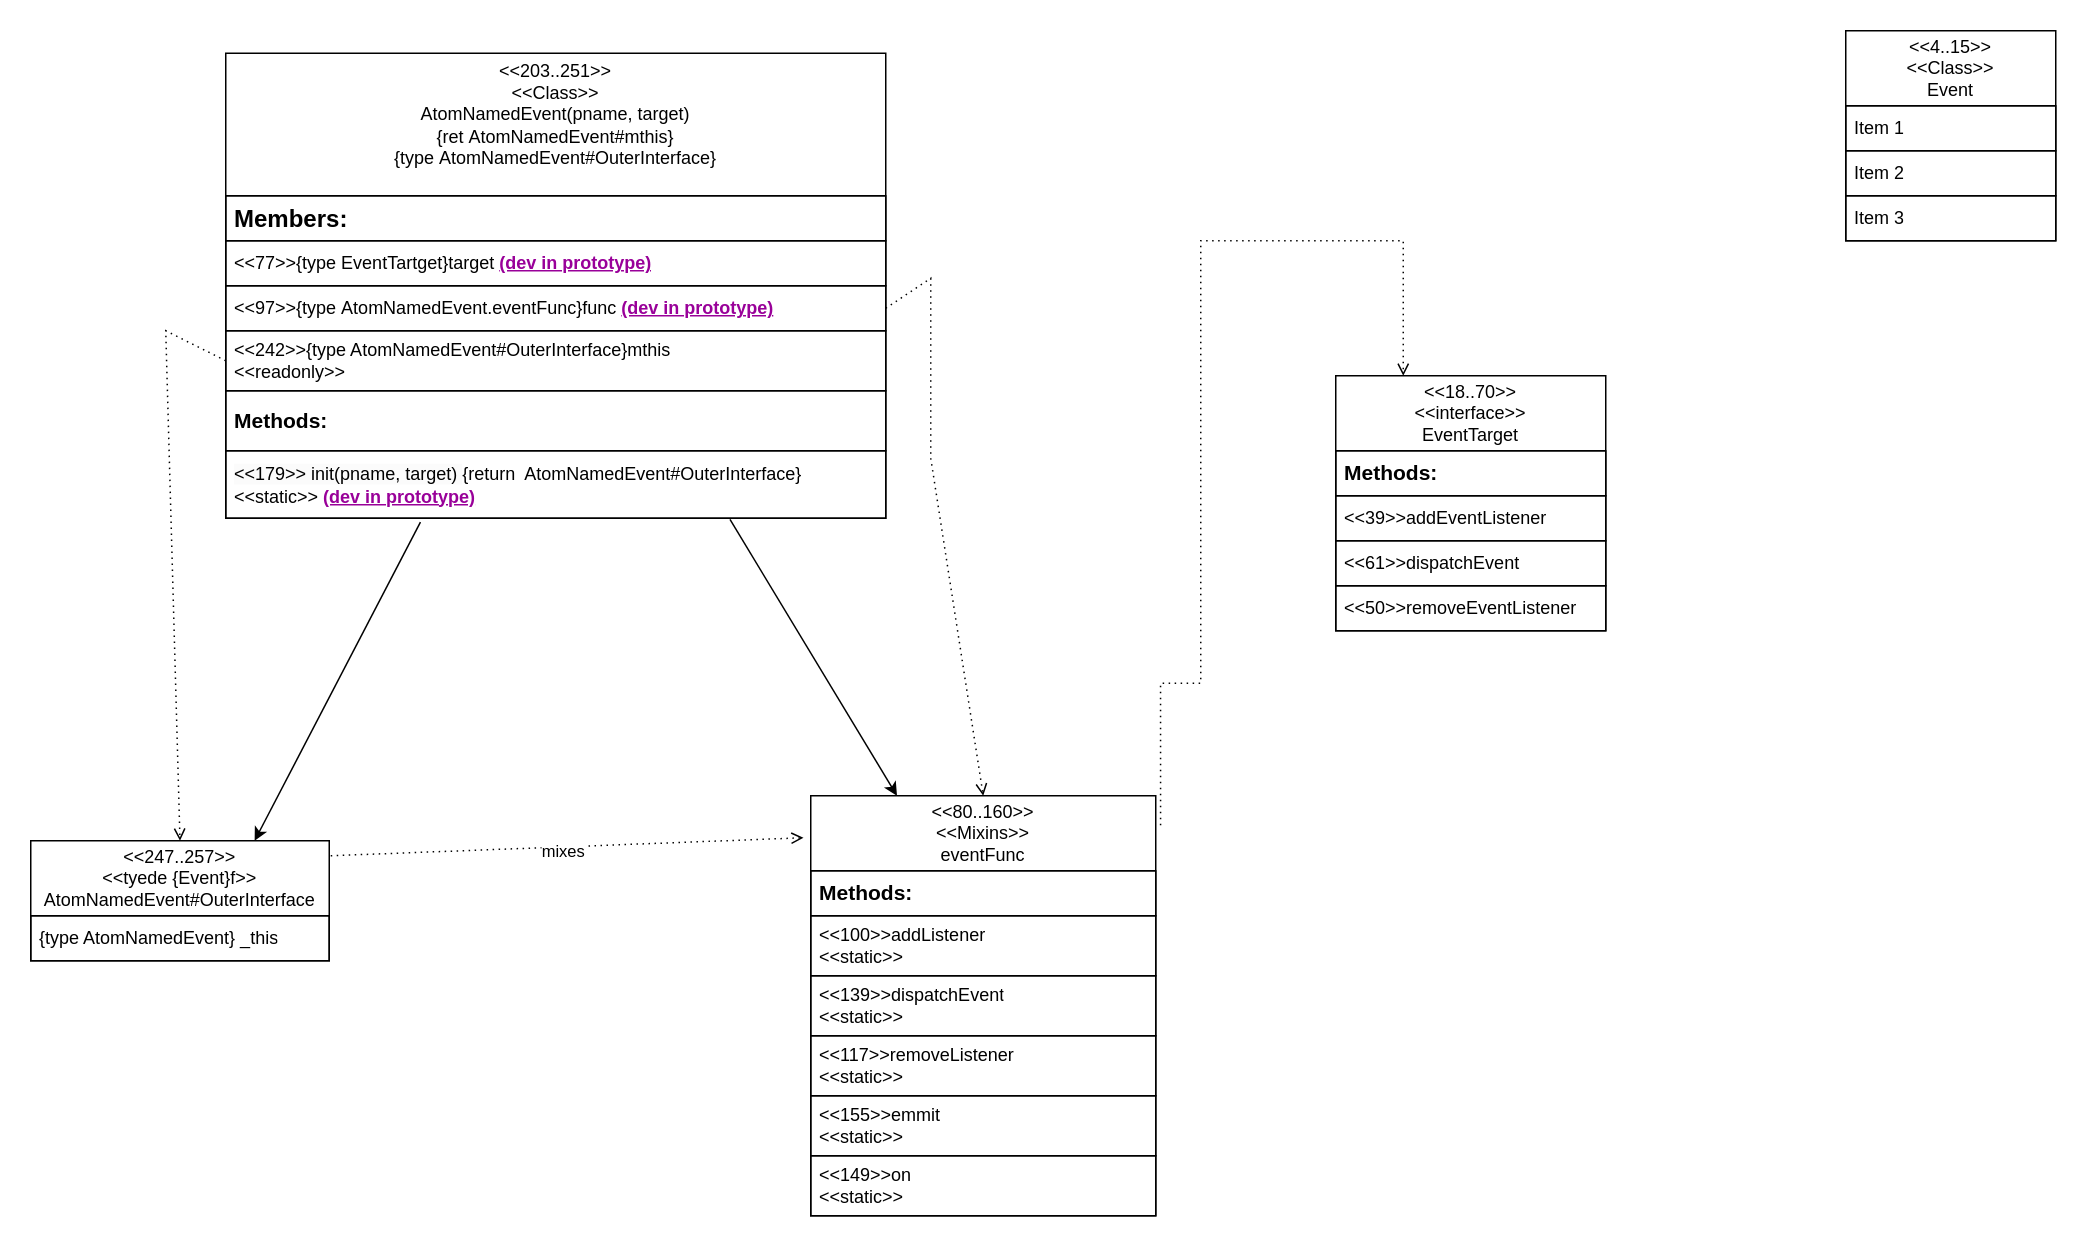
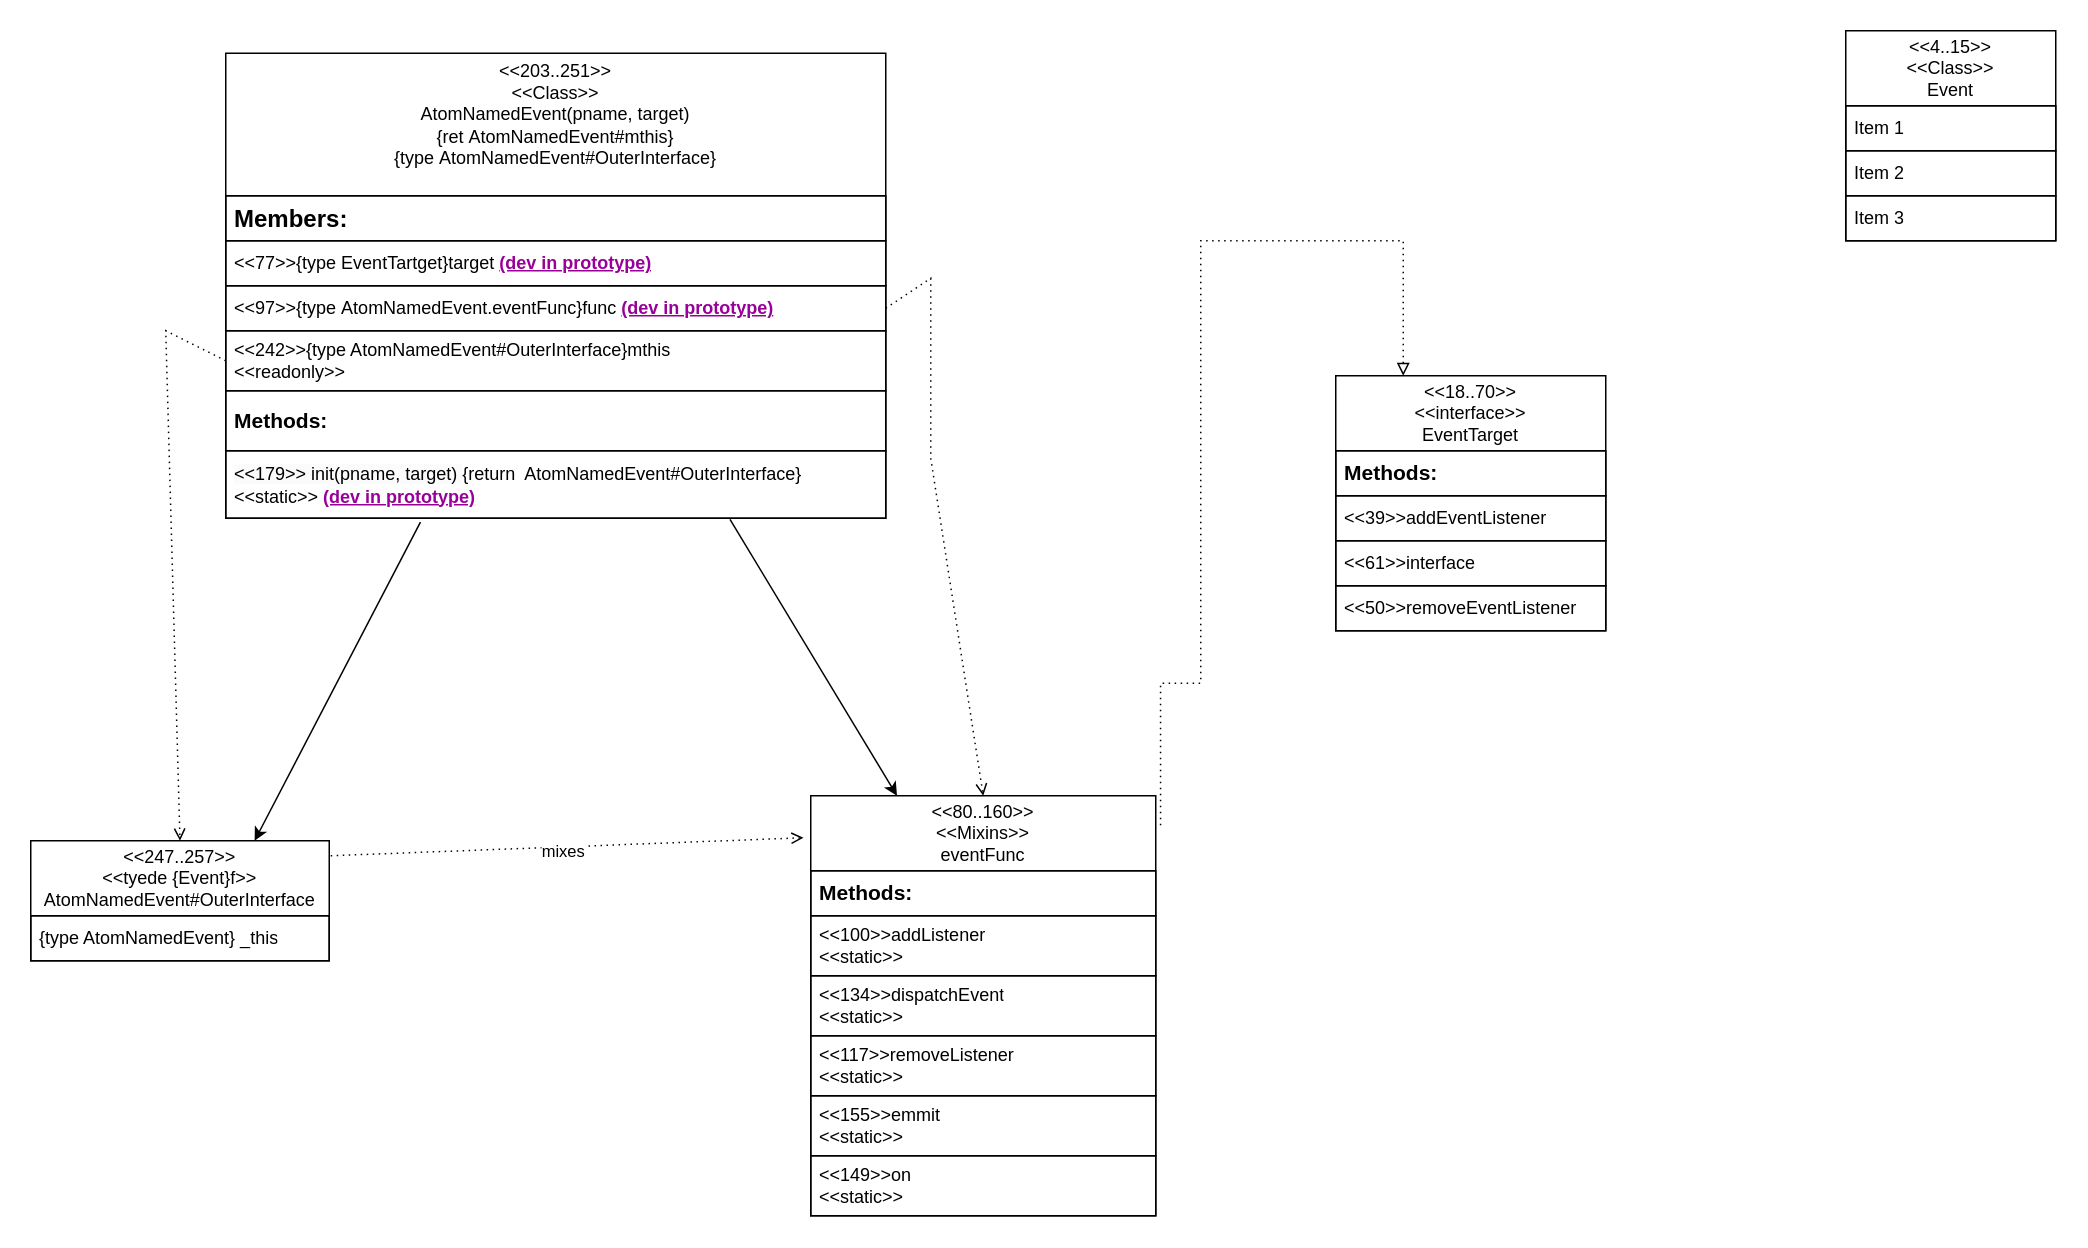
- <mxCell id="33" value="" style="endArrow=open;dashed=1;html=1;dashPattern=1 3;strokeWidth=1;rounded=0;endFill=0;exitX=1.014;exitY=0.07;exitDx=0;exitDy=0;entryX=0.25;entryY=0;entryDx=0;entryDy=0;exitPerimeter=0;edgeStyle=orthogonalEdgeStyle;" parent="1" source="14" target="9" edge="1"><mxGeometry width="50" height="50" relative="1" as="geometry"><mxPoint x="600" y="185" as="sourcePoint" /><mxPoint x="860" y="230" as="targetPoint" /><Array as="points"><mxPoint x="800" y="455" /><mxPoint x="800" y="160" /><mxPoint x="935" y="160" /></Array></mxGeometry></mxCell>
+ <mxCell id="33" value="" style="endArrow=block;dashed=1;html=1;dashPattern=1 3;strokeWidth=1;rounded=0;endFill=0;exitX=1.014;exitY=0.07;exitDx=0;exitDy=0;entryX=0.25;entryY=0;entryDx=0;entryDy=0;exitPerimeter=0;edgeStyle=orthogonalEdgeStyle;" parent="1" source="14" target="9" edge="1"><mxGeometry width="50" height="50" relative="1" as="geometry"><mxPoint x="600" y="185" as="sourcePoint" /><mxPoint x="860" y="230" as="targetPoint" /><Array as="points"><mxPoint x="800" y="455" /><mxPoint x="800" y="160" /><mxPoint x="935" y="160" /></Array></mxGeometry></mxCell>
- <mxCell id="12" value="&amp;lt;&amp;lt;61&amp;gt;&amp;gt;dispatchEvent" style="text;strokeColor=default;fillColor=none;align=left;verticalAlign=middle;spacingLeft=4;spacingRight=4;overflow=hidden;points=[[0,0.5],[1,0.5]];portConstraint=eastwest;rotatable=0;whiteSpace=wrap;html=1;" parent="9" vertex="1"><mxGeometry y="110" width="180" height="30" as="geometry" /></mxCell>
+ <mxCell id="12" value="&amp;lt;&amp;lt;61&amp;gt;&amp;gt;interface" style="text;strokeColor=default;fillColor=none;align=left;verticalAlign=middle;spacingLeft=4;spacingRight=4;overflow=hidden;points=[[0,0.5],[1,0.5]];portConstraint=eastwest;rotatable=0;whiteSpace=wrap;html=1;" parent="9" vertex="1"><mxGeometry y="110" width="180" height="30" as="geometry" /></mxCell>
- <mxCell id="17" value="&amp;lt;&amp;lt;139&amp;gt;&amp;gt;dispatchEvent&lt;br&gt;&amp;lt;&amp;lt;static&amp;gt;&amp;gt;" style="text;strokeColor=default;fillColor=none;align=left;verticalAlign=middle;spacingLeft=4;spacingRight=4;overflow=hidden;points=[[0,0.5],[1,0.5]];portConstraint=eastwest;rotatable=0;whiteSpace=wrap;html=1;" parent="14" vertex="1"><mxGeometry y="120" width="230" height="40" as="geometry" /></mxCell>
+ <mxCell id="17" value="&amp;lt;&amp;lt;134&amp;gt;&amp;gt;dispatchEvent&lt;br&gt;&amp;lt;&amp;lt;static&amp;gt;&amp;gt;" style="text;strokeColor=default;fillColor=none;align=left;verticalAlign=middle;spacingLeft=4;spacingRight=4;overflow=hidden;points=[[0,0.5],[1,0.5]];portConstraint=eastwest;rotatable=0;whiteSpace=wrap;html=1;" parent="14" vertex="1"><mxGeometry y="120" width="230" height="40" as="geometry" /></mxCell>
